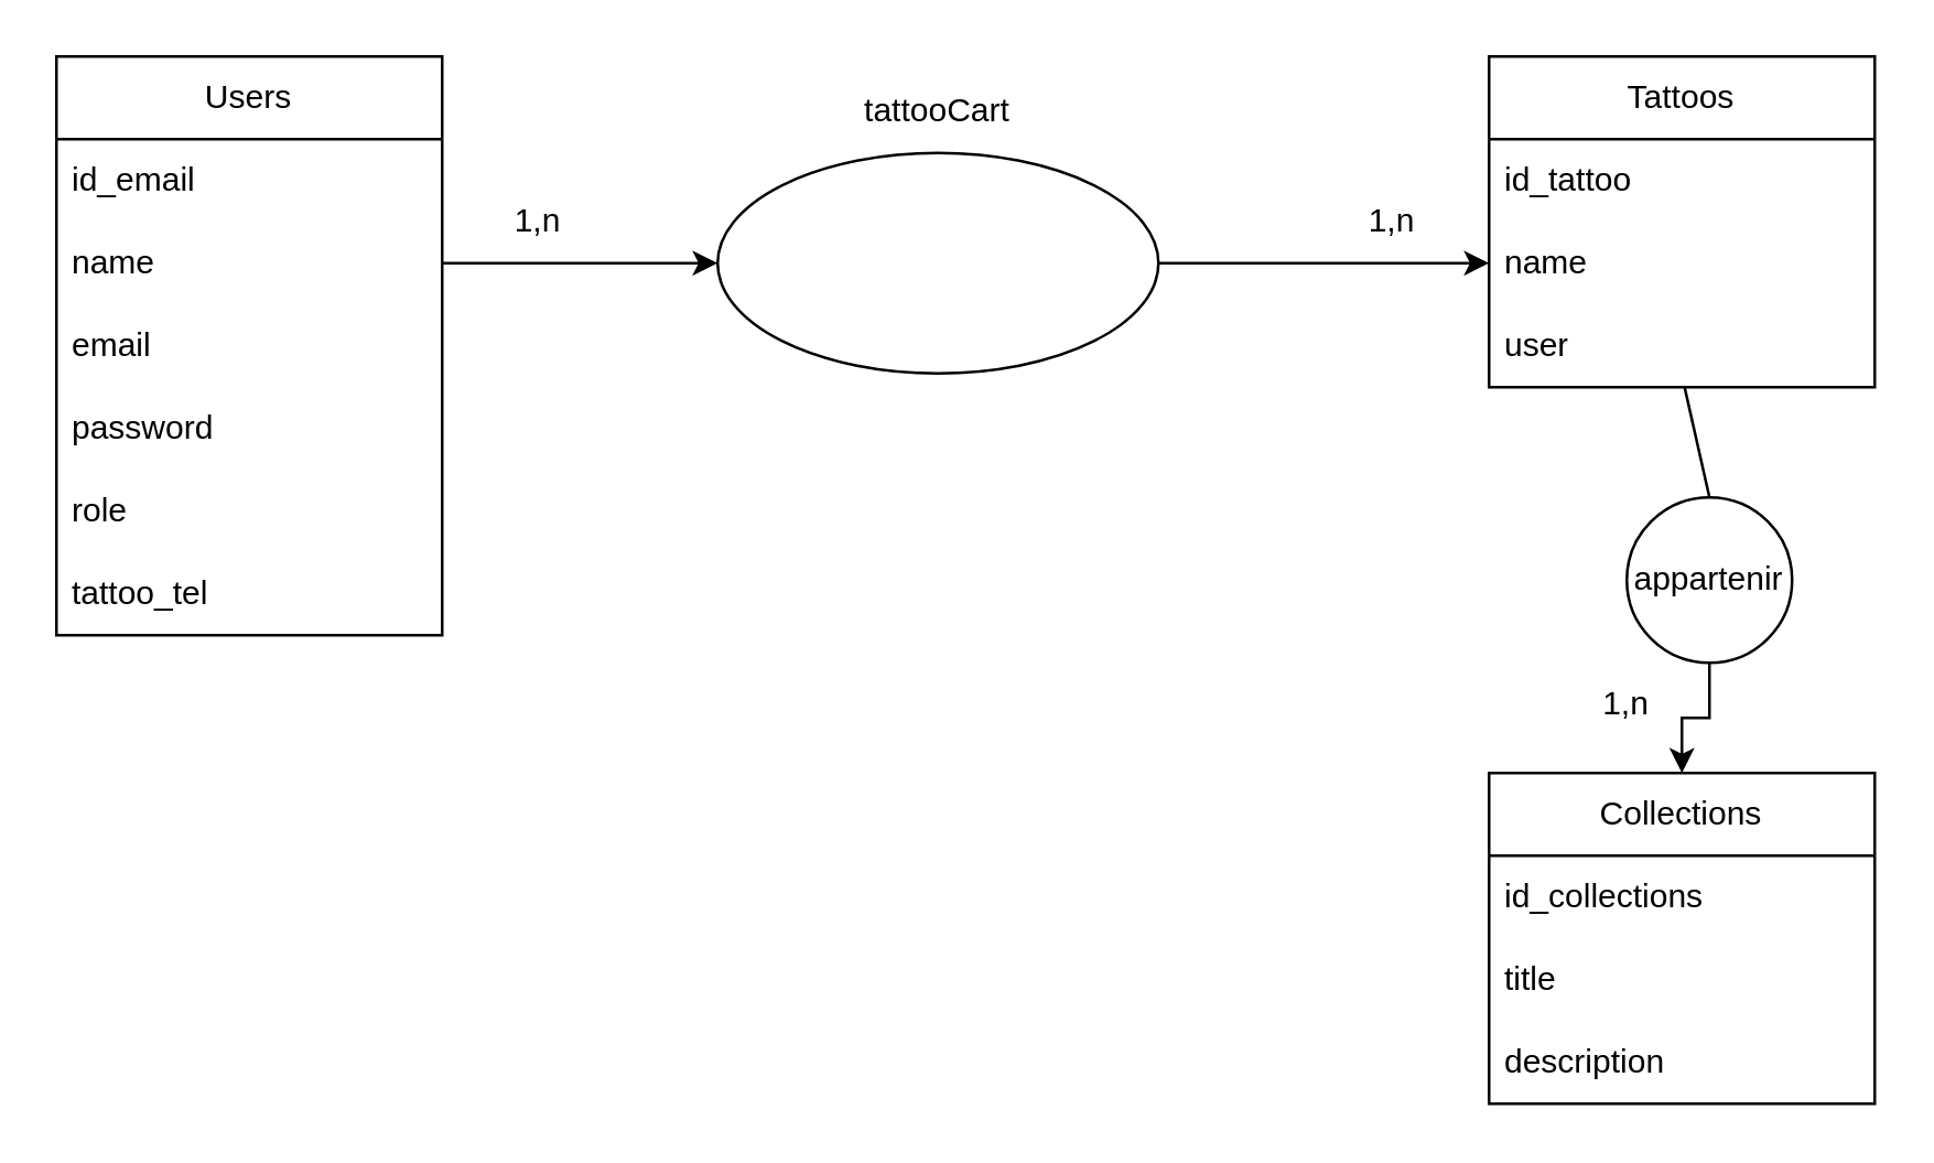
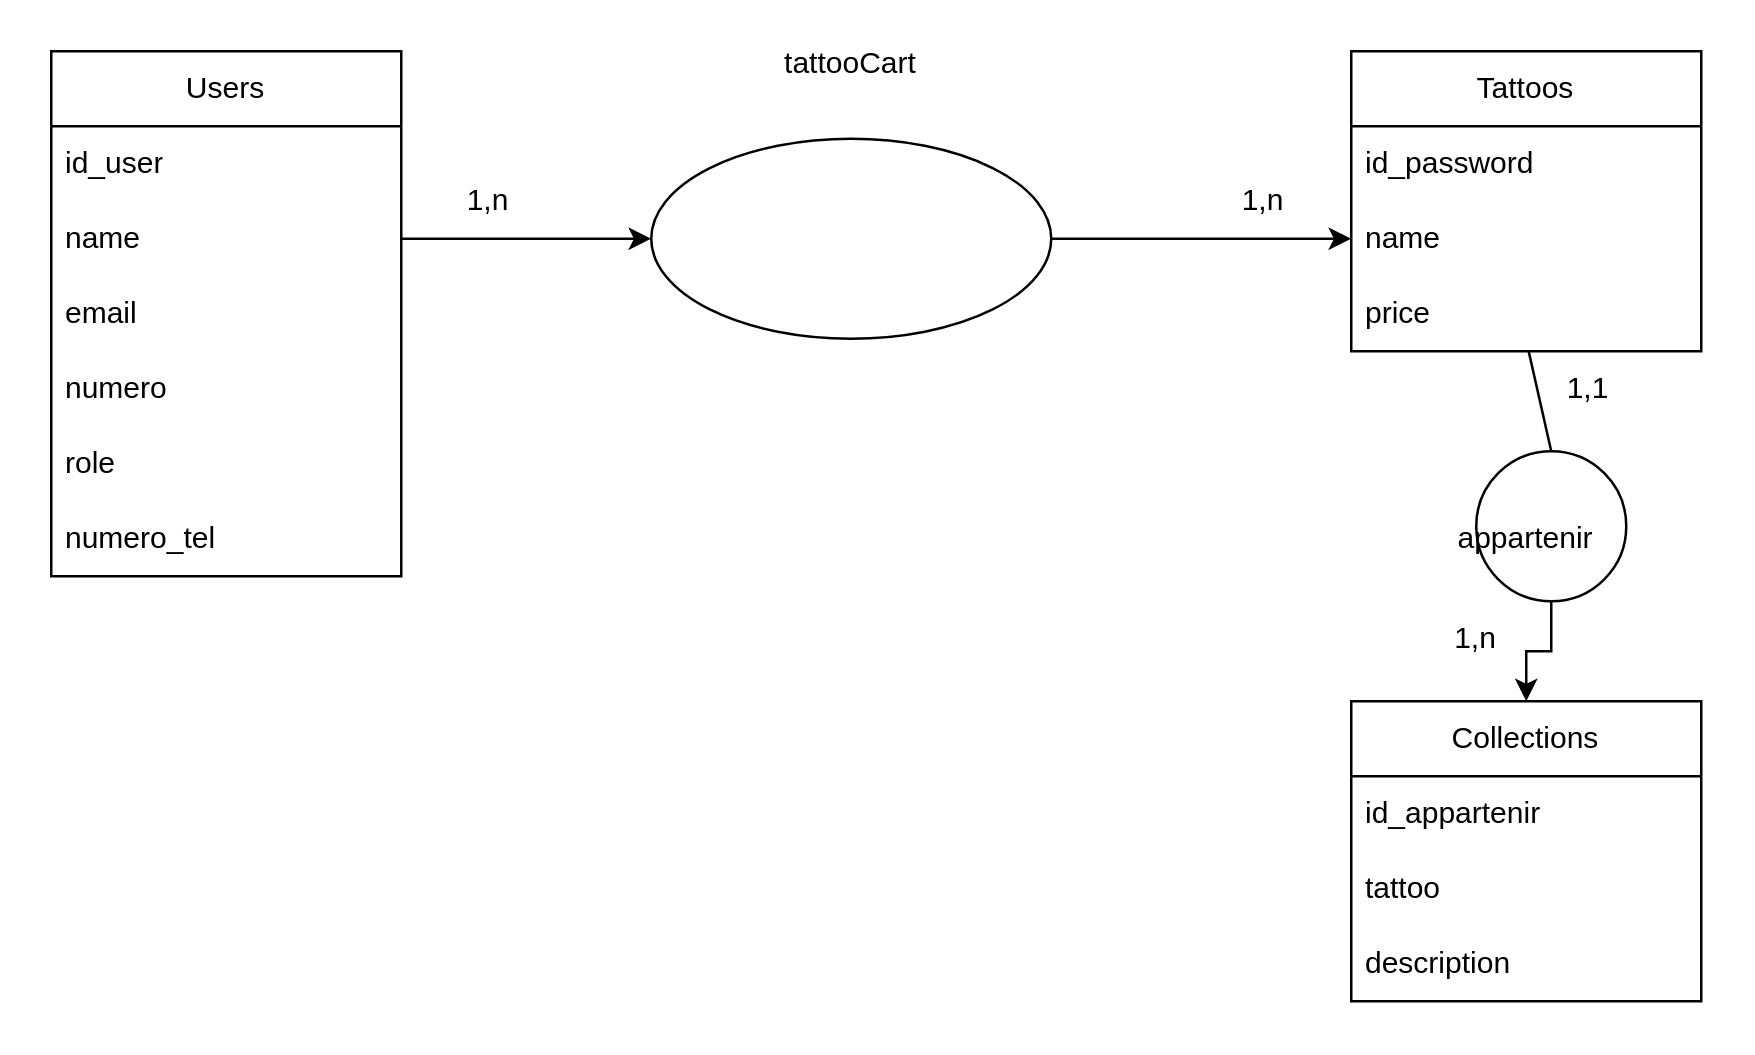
- <mxCell id="18" value="tattooCart" style="text;html=1;strokeColor=none;fillColor=none;align=center;verticalAlign=middle;whiteSpace=wrap;rounded=0;" vertex="1" parent="1"><mxGeometry x="310" y="25" width="60" height="30" as="geometry" /></mxCell>
+ <mxCell id="18" value="tattooCart" style="text;html=1;strokeColor=none;fillColor=none;align=center;verticalAlign=middle;whiteSpace=wrap;rounded=0;" vertex="1" parent="1"><mxGeometry x="310" y="10" width="60" height="30" as="geometry" /></mxCell>
- <mxCell id="3" value="id_email" style="text;strokeColor=none;fillColor=none;align=left;verticalAlign=middle;spacingLeft=4;spacingRight=4;overflow=hidden;points=[[0,0.5],[1,0.5]];portConstraint=eastwest;rotatable=0;whiteSpace=wrap;html=1;" vertex="1" parent="2"><mxGeometry y="30" width="140" height="30" as="geometry" /></mxCell>
+ <mxCell id="3" value="id_user" style="text;strokeColor=none;fillColor=none;align=left;verticalAlign=middle;spacingLeft=4;spacingRight=4;overflow=hidden;points=[[0,0.5],[1,0.5]];portConstraint=eastwest;rotatable=0;whiteSpace=wrap;html=1;" vertex="1" parent="2"><mxGeometry y="30" width="140" height="30" as="geometry" /></mxCell>
- <mxCell id="10" value="id_tattoo" style="text;strokeColor=none;fillColor=none;align=left;verticalAlign=middle;spacingLeft=4;spacingRight=4;overflow=hidden;points=[[0,0.5],[1,0.5]];portConstraint=eastwest;rotatable=0;whiteSpace=wrap;html=1;" vertex="1" parent="9"><mxGeometry y="30" width="140" height="30" as="geometry" /></mxCell>
+ <mxCell id="10" value="id_password" style="text;strokeColor=none;fillColor=none;align=left;verticalAlign=middle;spacingLeft=4;spacingRight=4;overflow=hidden;points=[[0,0.5],[1,0.5]];portConstraint=eastwest;rotatable=0;whiteSpace=wrap;html=1;" vertex="1" parent="9"><mxGeometry y="30" width="140" height="30" as="geometry" /></mxCell>
- <mxCell id="12" value="user" style="text;strokeColor=none;fillColor=none;align=left;verticalAlign=middle;spacingLeft=4;spacingRight=4;overflow=hidden;points=[[0,0.5],[1,0.5]];portConstraint=eastwest;rotatable=0;whiteSpace=wrap;html=1;" vertex="1" parent="9"><mxGeometry y="90" width="140" height="30" as="geometry" /></mxCell>
+ <mxCell id="12" value="price" style="text;strokeColor=none;fillColor=none;align=left;verticalAlign=middle;spacingLeft=4;spacingRight=4;overflow=hidden;points=[[0,0.5],[1,0.5]];portConstraint=eastwest;rotatable=0;whiteSpace=wrap;html=1;" vertex="1" parent="9"><mxGeometry y="90" width="140" height="30" as="geometry" /></mxCell>
- <mxCell id="6" value="password" style="text;strokeColor=none;fillColor=none;align=left;verticalAlign=middle;spacingLeft=4;spacingRight=4;overflow=hidden;points=[[0,0.5],[1,0.5]];portConstraint=eastwest;rotatable=0;whiteSpace=wrap;html=1;" vertex="1" parent="2"><mxGeometry y="120" width="140" height="30" as="geometry" /></mxCell>
+ <mxCell id="6" value="numero" style="text;strokeColor=none;fillColor=none;align=left;verticalAlign=middle;spacingLeft=4;spacingRight=4;overflow=hidden;points=[[0,0.5],[1,0.5]];portConstraint=eastwest;rotatable=0;whiteSpace=wrap;html=1;" vertex="1" parent="2"><mxGeometry y="120" width="140" height="30" as="geometry" /></mxCell>
+ <mxCell id="23" value="1,1" style="text;html=1;strokeColor=none;fillColor=none;align=center;verticalAlign=middle;whiteSpace=wrap;rounded=0;" vertex="1" parent="1"><mxGeometry x="620" y="140" width="30" height="30" as="geometry" /></mxCell>
- <mxCell id="28" value="appartenir" style="text;html=1;strokeColor=none;fillColor=none;align=center;verticalAlign=middle;whiteSpace=wrap;rounded=0;" vertex="1" parent="1"><mxGeometry x="605" y="200" width="30" height="20" as="geometry" /></mxCell>
+ <mxCell id="28" value="appartenir" style="text;html=1;strokeColor=none;fillColor=none;align=center;verticalAlign=middle;whiteSpace=wrap;rounded=0;" vertex="1" parent="1"><mxGeometry x="595" y="205" width="30" height="20" as="geometry" /></mxCell>
- <mxCell id="8" value="tattoo_tel" style="text;strokeColor=none;fillColor=none;align=left;verticalAlign=middle;spacingLeft=4;spacingRight=4;overflow=hidden;points=[[0,0.5],[1,0.5]];portConstraint=eastwest;rotatable=0;whiteSpace=wrap;html=1;" vertex="1" parent="2"><mxGeometry y="180" width="140" height="30" as="geometry" /></mxCell>
+ <mxCell id="8" value="numero_tel" style="text;strokeColor=none;fillColor=none;align=left;verticalAlign=middle;spacingLeft=4;spacingRight=4;overflow=hidden;points=[[0,0.5],[1,0.5]];portConstraint=eastwest;rotatable=0;whiteSpace=wrap;html=1;" vertex="1" parent="2"><mxGeometry y="180" width="140" height="30" as="geometry" /></mxCell>
- <mxCell id="20" value="id_collections" style="text;strokeColor=none;fillColor=none;align=left;verticalAlign=middle;spacingLeft=4;spacingRight=4;overflow=hidden;points=[[0,0.5],[1,0.5]];portConstraint=eastwest;rotatable=0;whiteSpace=wrap;html=1;" vertex="1" parent="19"><mxGeometry y="30" width="140" height="30" as="geometry" /></mxCell>
+ <mxCell id="20" value="id_appartenir" style="text;strokeColor=none;fillColor=none;align=left;verticalAlign=middle;spacingLeft=4;spacingRight=4;overflow=hidden;points=[[0,0.5],[1,0.5]];portConstraint=eastwest;rotatable=0;whiteSpace=wrap;html=1;" vertex="1" parent="19"><mxGeometry y="30" width="140" height="30" as="geometry" /></mxCell>
- <mxCell id="21" value="title" style="text;strokeColor=none;fillColor=none;align=left;verticalAlign=middle;spacingLeft=4;spacingRight=4;overflow=hidden;points=[[0,0.5],[1,0.5]];portConstraint=eastwest;rotatable=0;whiteSpace=wrap;html=1;" vertex="1" parent="19"><mxGeometry y="60" width="140" height="30" as="geometry" /></mxCell>
+ <mxCell id="21" value="tattoo" style="text;strokeColor=none;fillColor=none;align=left;verticalAlign=middle;spacingLeft=4;spacingRight=4;overflow=hidden;points=[[0,0.5],[1,0.5]];portConstraint=eastwest;rotatable=0;whiteSpace=wrap;html=1;" vertex="1" parent="19"><mxGeometry y="60" width="140" height="30" as="geometry" /></mxCell>
